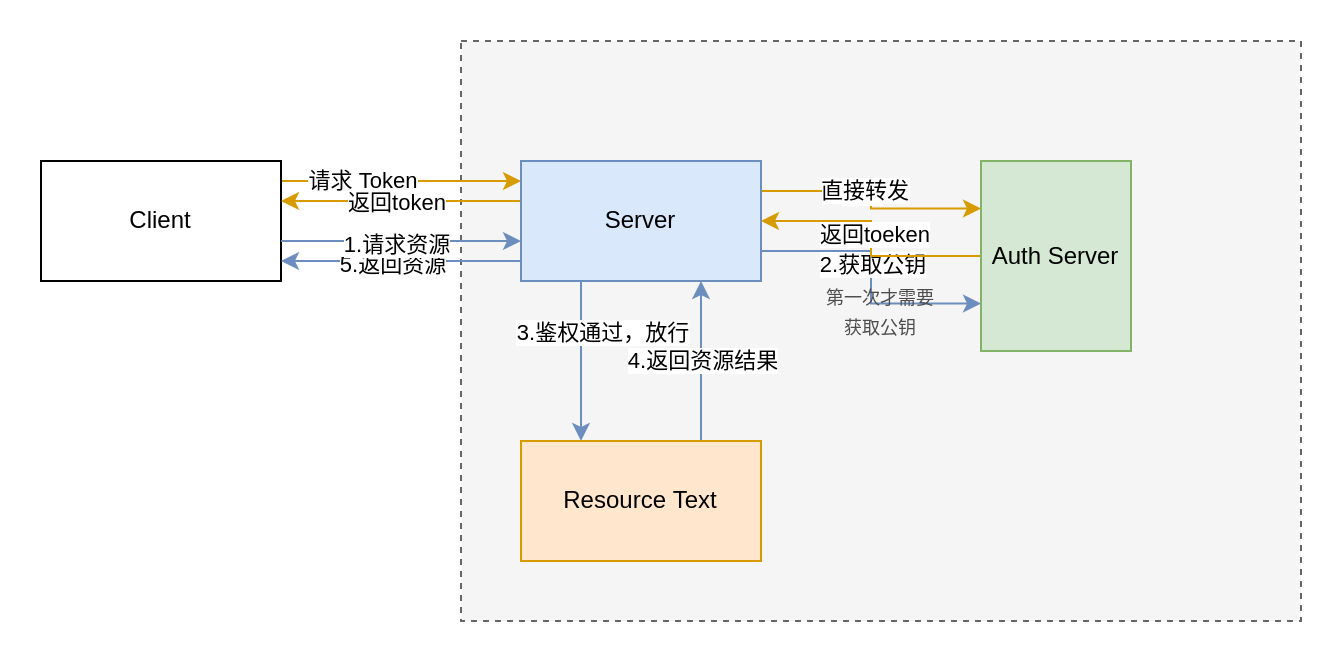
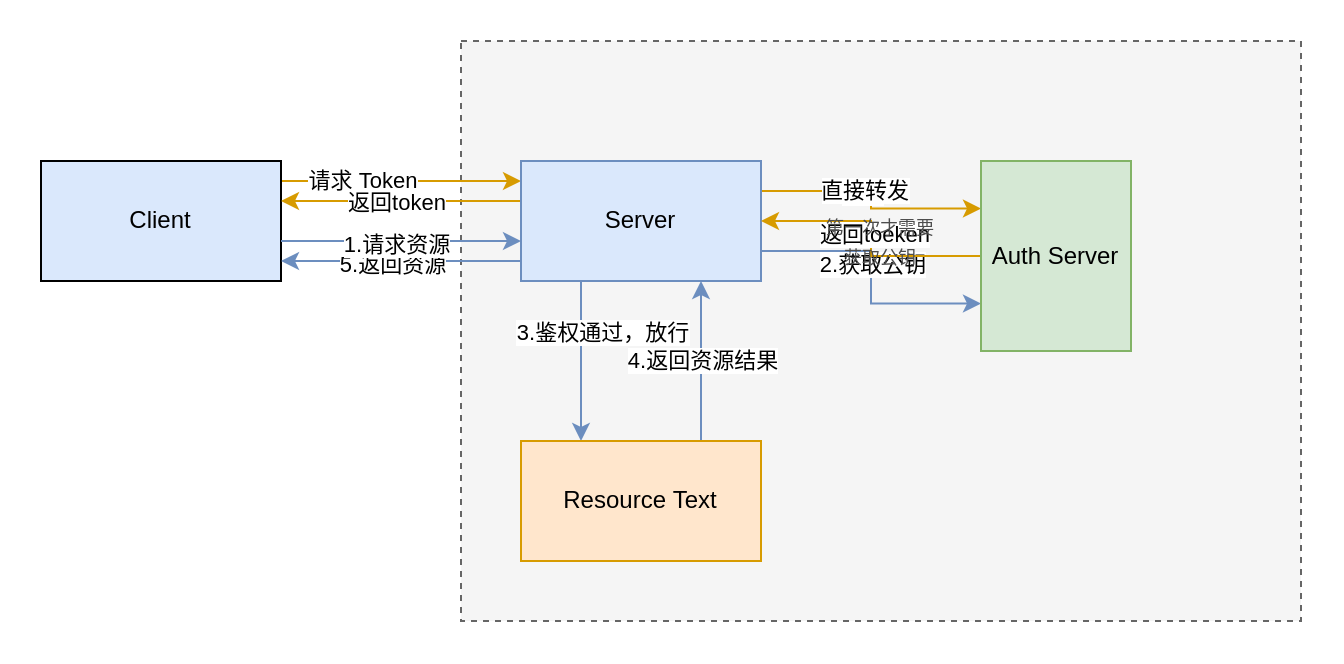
- <mxCell id="5" value="Client" style="rounded=0;whiteSpace=wrap;html=1;" vertex="1" parent="1"><mxGeometry x="20" y="80" width="120" height="60" as="geometry" /></mxCell>
+ <mxCell id="5" value="Client" style="rounded=0;whiteSpace=wrap;html=1;fillColor=#dae8fc;" vertex="1" parent="1"><mxGeometry x="20" y="80" width="120" height="60" as="geometry" /></mxCell>
- <mxCell id="26" value="&lt;font style=&quot;font-size: 9px;&quot; color=&quot;#4d4d4d&quot;&gt;第一次才需要获取公钥&lt;/font&gt;" style="text;html=1;align=center;verticalAlign=middle;whiteSpace=wrap;rounded=0;" vertex="1" parent="1"><mxGeometry x="410" y="140" width="60" height="30" as="geometry" /></mxCell>
+ <mxCell id="26" value="&lt;font style=&quot;font-size: 9px;&quot; color=&quot;#4d4d4d&quot;&gt;第一次才需要获取公钥&lt;/font&gt;" style="text;html=1;align=center;verticalAlign=middle;whiteSpace=wrap;rounded=0;" vertex="1" parent="1"><mxGeometry x="410" y="105" width="60" height="30" as="geometry" /></mxCell>
